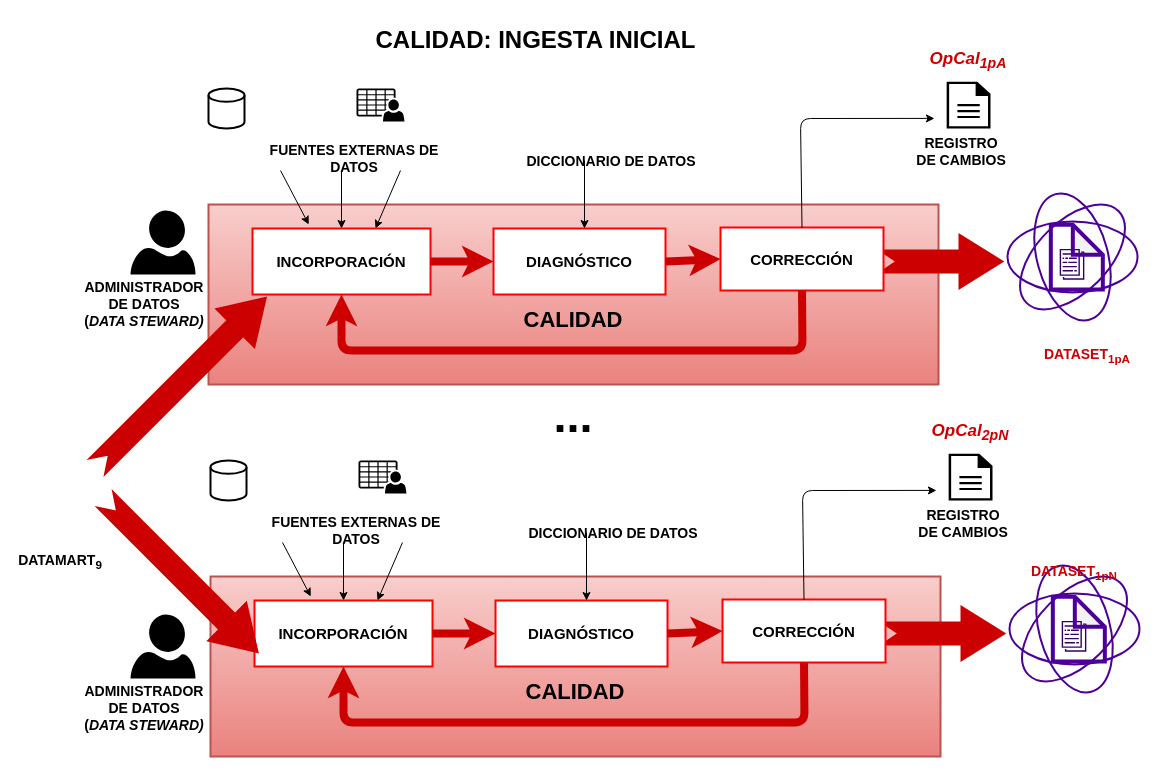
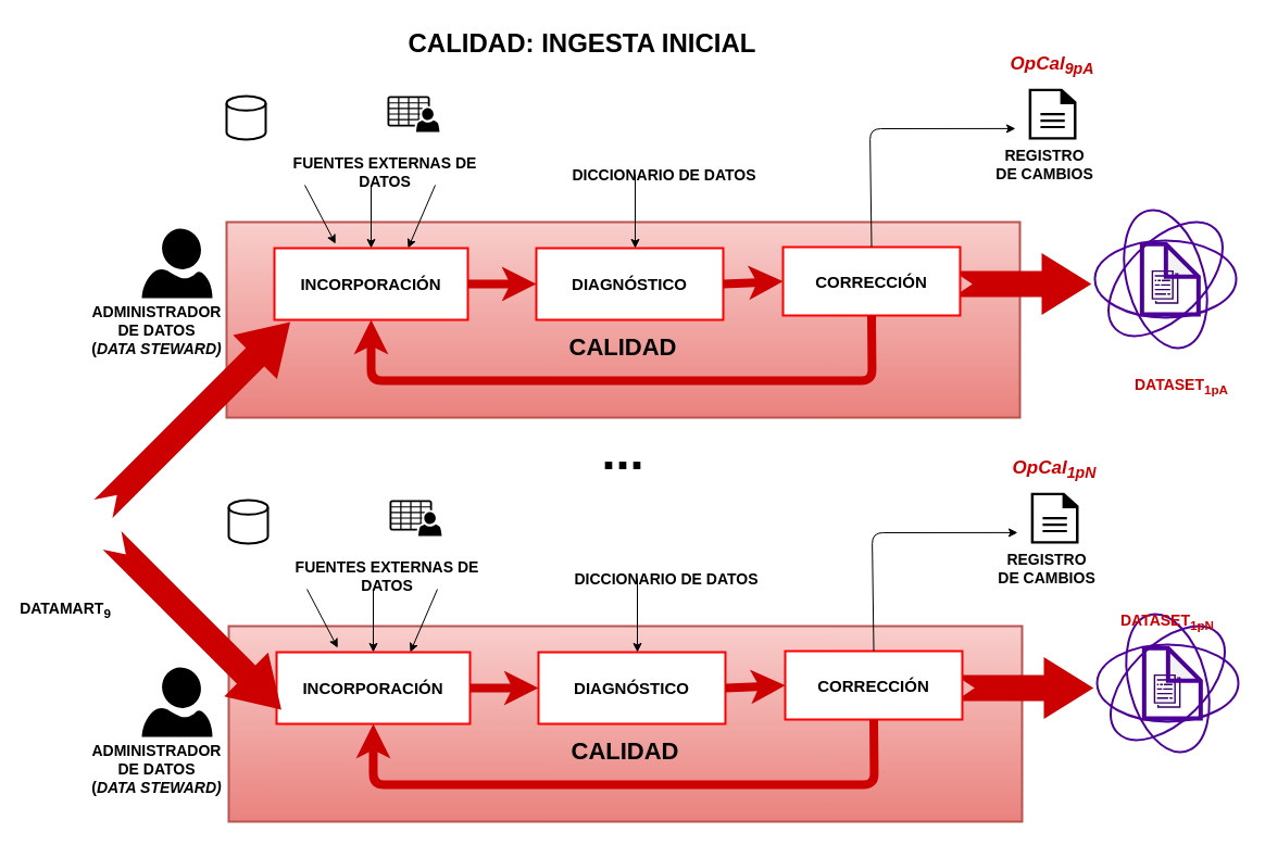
- <mxCell id="35" value="&lt;font size=&quot;1&quot; color=&quot;#CC0000&quot;&gt;&lt;i style=&quot;font-size: 17px&quot;&gt;OpCal&lt;sub&gt;1pA&lt;/sub&gt;&lt;/i&gt;&lt;/font&gt;" style="text;html=1;strokeColor=none;fillColor=none;align=center;verticalAlign=middle;whiteSpace=wrap;rounded=0;fontSize=14;fontStyle=1" parent="32" vertex="1"><mxGeometry x="-43" width="222" height="20" as="geometry" /></mxCell>
+ <mxCell id="35" value="&lt;font size=&quot;1&quot; color=&quot;#CC0000&quot;&gt;&lt;i style=&quot;font-size: 17px&quot;&gt;OpCal&lt;sub&gt;9pA&lt;/sub&gt;&lt;/i&gt;&lt;/font&gt;" style="text;html=1;strokeColor=none;fillColor=none;align=center;verticalAlign=middle;whiteSpace=wrap;rounded=0;fontSize=14;fontStyle=1" parent="32" vertex="1"><mxGeometry x="-43" width="222" height="20" as="geometry" /></mxCell>
- <mxCell id="70" value="&lt;font size=&quot;1&quot; color=&quot;#CC0000&quot;&gt;&lt;i style=&quot;font-size: 17px&quot;&gt;OpCal&lt;sub&gt;2pN&lt;/sub&gt;&lt;/i&gt;&lt;/font&gt;" style="text;html=1;strokeColor=none;fillColor=none;align=center;verticalAlign=middle;whiteSpace=wrap;rounded=0;fontSize=14;fontStyle=1" parent="67" vertex="1"><mxGeometry x="-43" width="222" height="20" as="geometry" /></mxCell>
+ <mxCell id="70" value="&lt;font size=&quot;1&quot; color=&quot;#CC0000&quot;&gt;&lt;i style=&quot;font-size: 17px&quot;&gt;OpCal&lt;sub&gt;1pN&lt;/sub&gt;&lt;/i&gt;&lt;/font&gt;" style="text;html=1;strokeColor=none;fillColor=none;align=center;verticalAlign=middle;whiteSpace=wrap;rounded=0;fontSize=14;fontStyle=1" parent="67" vertex="1"><mxGeometry x="-43" width="222" height="20" as="geometry" /></mxCell>
